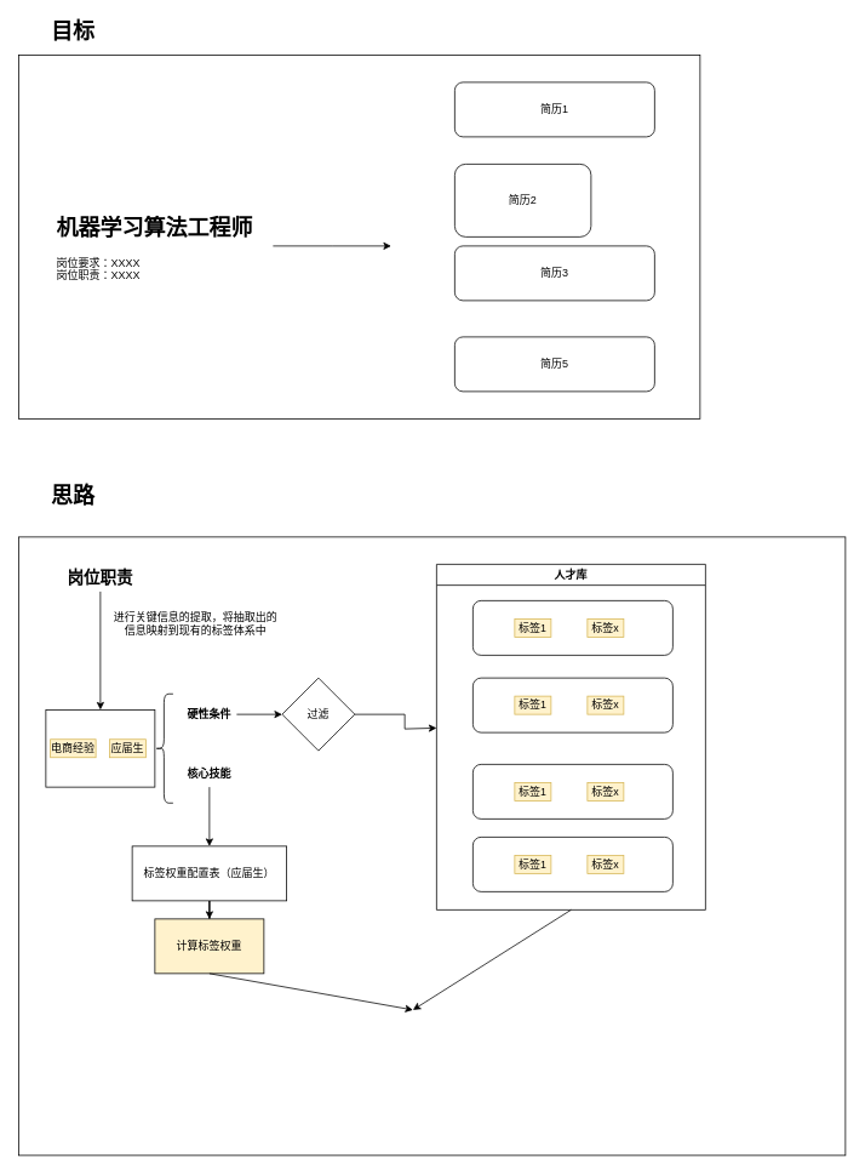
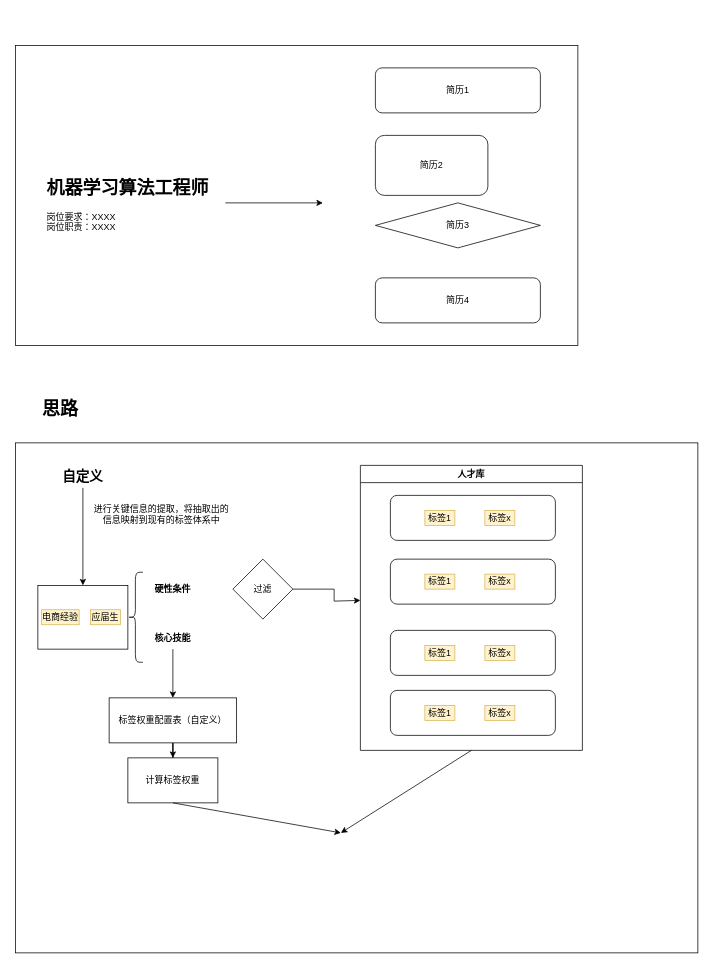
- <mxCell id="27" value="&lt;font style=&quot;font-size: 24px;&quot;&gt;&lt;b&gt;目标&lt;/b&gt;&lt;/font&gt;" style="text;html=1;align=center;verticalAlign=middle;whiteSpace=wrap;rounded=0;" vertex="1" parent="1"><mxGeometry x="50" y="20" width="60" height="30" as="geometry" /></mxCell>
- <mxCell id="8" value="简历3" style="rounded=1;whiteSpace=wrap;html=1;" vertex="1" parent="1"><mxGeometry x="500" y="270" width="220" height="60" as="geometry" /></mxCell>
+ <mxCell id="8" value="简历3" style="rhombus;whiteSpace=wrap;html=1;" vertex="1" parent="1"><mxGeometry x="500" y="270" width="220" height="60" as="geometry" /></mxCell>
- <mxCell id="9" value="简历5" style="rounded=1;whiteSpace=wrap;html=1;" vertex="1" parent="1"><mxGeometry x="500" y="370" width="220" height="60" as="geometry" /></mxCell>
+ <mxCell id="9" value="简历4" style="rounded=1;whiteSpace=wrap;html=1;" vertex="1" parent="1"><mxGeometry x="500" y="370" width="220" height="60" as="geometry" /></mxCell>
- <mxCell id="30" value="&lt;b&gt;&lt;font style=&quot;font-size: 18px;&quot;&gt;岗位职责&lt;/font&gt;&lt;/b&gt;" style="text;html=1;align=center;verticalAlign=middle;whiteSpace=wrap;rounded=0;" vertex="1" parent="1"><mxGeometry x="70" y="620" width="80" height="30" as="geometry" /></mxCell>
+ <mxCell id="30" value="&lt;b&gt;&lt;font style=&quot;font-size: 18px;&quot;&gt;自定义&lt;/font&gt;&lt;/b&gt;" style="text;html=1;align=center;verticalAlign=middle;whiteSpace=wrap;rounded=0;" vertex="1" parent="1"><mxGeometry x="70" y="620" width="80" height="30" as="geometry" /></mxCell>
- <mxCell id="37" value="" style="edgeStyle=orthogonalEdgeStyle;rounded=0;orthogonalLoop=1;jettySize=auto;html=1;" edge="1" parent="1" source="38" target="42"><mxGeometry relative="1" as="geometry" /></mxCell>
- <mxCell id="44" value="标签权重配置表（应届生）" style="whiteSpace=wrap;html=1;" vertex="1" parent="1"><mxGeometry x="145" y="930" width="170" height="60" as="geometry" /></mxCell>
+ <mxCell id="44" value="标签权重配置表（自定义）" style="whiteSpace=wrap;html=1;" vertex="1" parent="1"><mxGeometry x="145" y="930" width="170" height="60" as="geometry" /></mxCell>
- <mxCell id="45" value="计算标签权重" style="whiteSpace=wrap;html=1;fillColor=#fff2cc;" vertex="1" parent="1"><mxGeometry x="170" y="1010" width="120" height="60" as="geometry" /></mxCell>
+ <mxCell id="45" value="计算标签权重" style="whiteSpace=wrap;html=1;" vertex="1" parent="1"><mxGeometry x="170" y="1010" width="120" height="60" as="geometry" /></mxCell>
